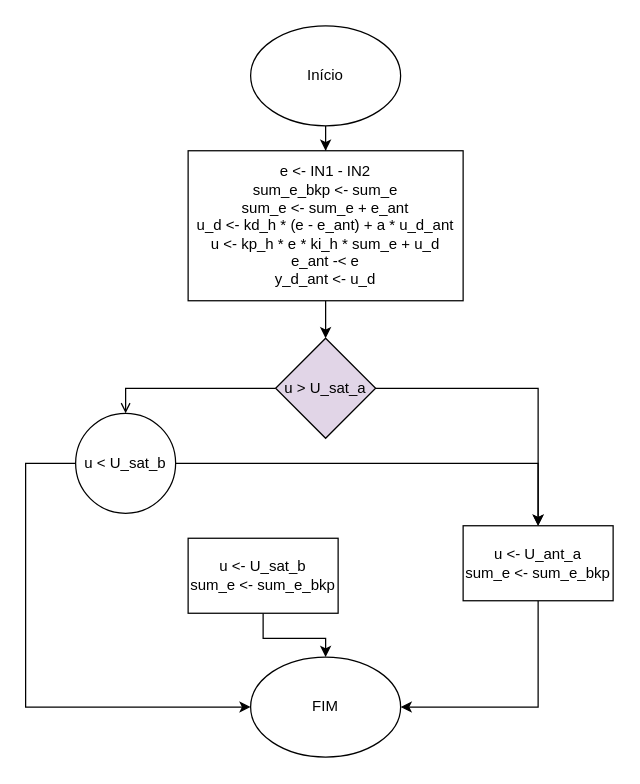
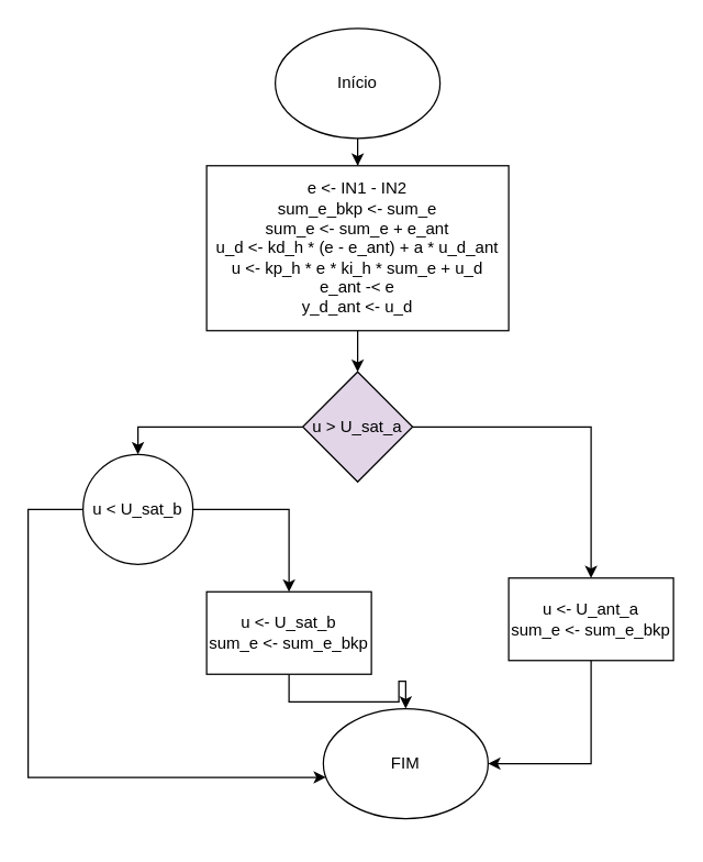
- <mxCell id="7" value="" style="edgeStyle=orthogonalEdgeStyle;rounded=0;orthogonalLoop=1;jettySize=auto;html=1;entryX=0.5;entryY=0;entryDx=0;entryDy=0;endArrow=open;" edge="1" parent="1" source="8" target="15"><mxGeometry relative="1" as="geometry" /></mxCell>
+ <mxCell id="7" value="" style="edgeStyle=orthogonalEdgeStyle;rounded=0;orthogonalLoop=1;jettySize=auto;html=1;entryX=0.5;entryY=0;entryDx=0;entryDy=0;" edge="1" parent="1" source="8" target="15"><mxGeometry relative="1" as="geometry" /></mxCell>
- <mxCell id="13" value="" style="edgeStyle=orthogonalEdgeStyle;rounded=0;orthogonalLoop=1;jettySize=auto;html=1;" edge="1" parent="1" source="15" target="12"><mxGeometry relative="1" as="geometry" /></mxCell>
+ <mxCell id="13" value="" style="edgeStyle=orthogonalEdgeStyle;rounded=0;orthogonalLoop=1;jettySize=auto;html=1;entryX=0.5;entryY=0;entryDx=0;entryDy=0;" edge="1" parent="1" source="15" target="10"><mxGeometry relative="1" as="geometry" /></mxCell>
- <mxCell id="16" value="FIM" style="ellipse;whiteSpace=wrap;html=1;" vertex="1" parent="1"><mxGeometry x="200" y="525" width="120" height="80" as="geometry" /></mxCell>
+ <mxCell id="16" value="FIM" style="ellipse;whiteSpace=wrap;html=1;" vertex="1" parent="1"><mxGeometry x="235" y="515" width="120" height="80" as="geometry" /></mxCell>
